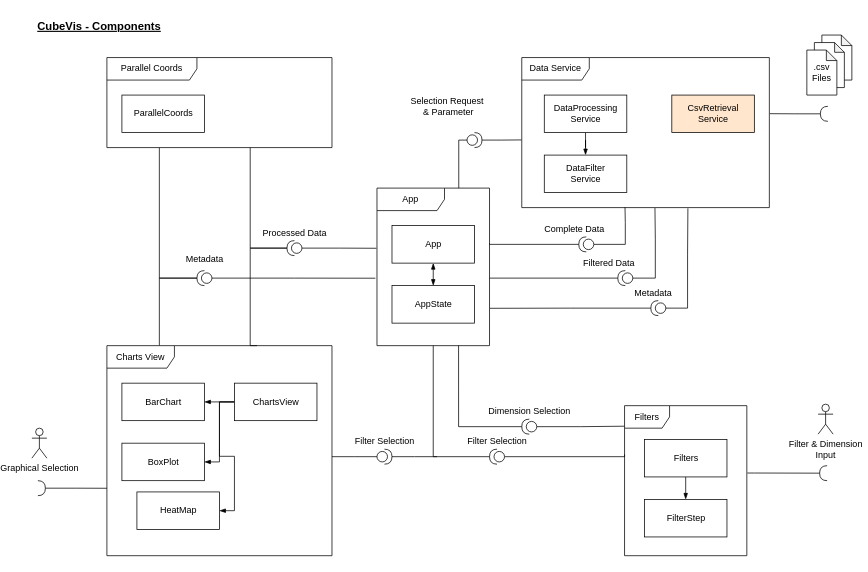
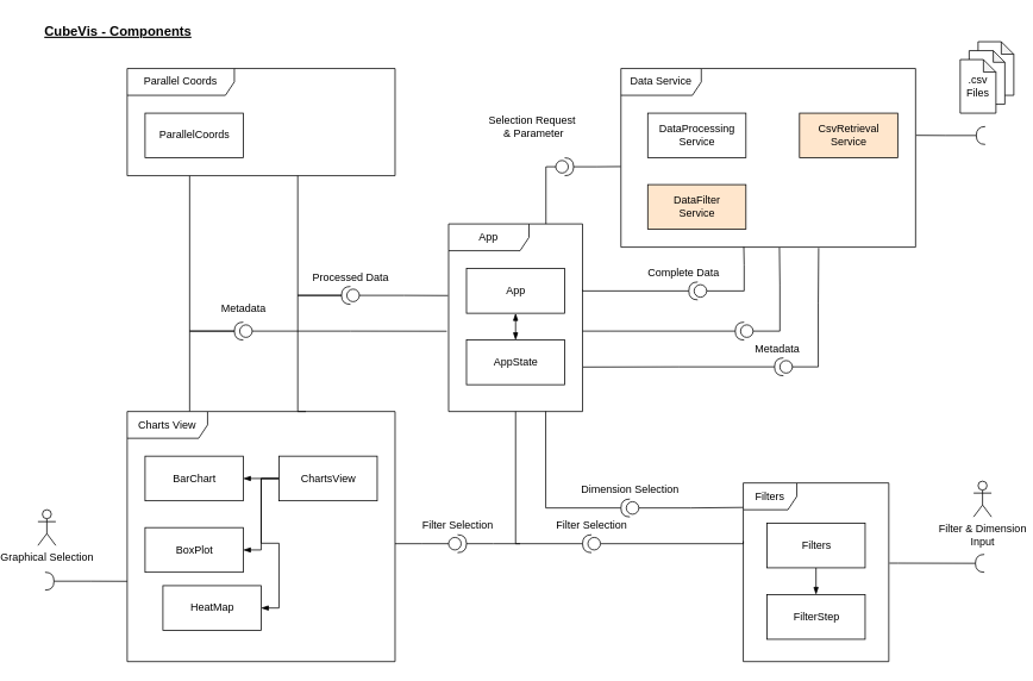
- <mxCell id="5" value="" style="edgeStyle=orthogonalEdgeStyle;rounded=0;orthogonalLoop=1;jettySize=auto;html=1;endArrow=blockThin;endFill=1;" parent="1" source="6" target="7" edge="1"><mxGeometry relative="1" as="geometry" /></mxCell>
- <mxCell id="7" value="DataFilter&lt;br&gt;Service" style="html=1;" parent="1" vertex="1"><mxGeometry x="703" y="206" width="110" height="50" as="geometry" /></mxCell>
+ <mxCell id="7" value="DataFilter&lt;br&gt;Service" style="html=1;fillColor=#ffe6cc;" parent="1" vertex="1"><mxGeometry x="703" y="206" width="110" height="50" as="geometry" /></mxCell>
- <mxCell id="44" value="Filtered Data" style="text;html=1;align=center;verticalAlign=middle;resizable=0;points=[];autosize=1;" vertex="1" parent="1"><mxGeometry x="749" y="340" width="80" height="20" as="geometry" /></mxCell>
